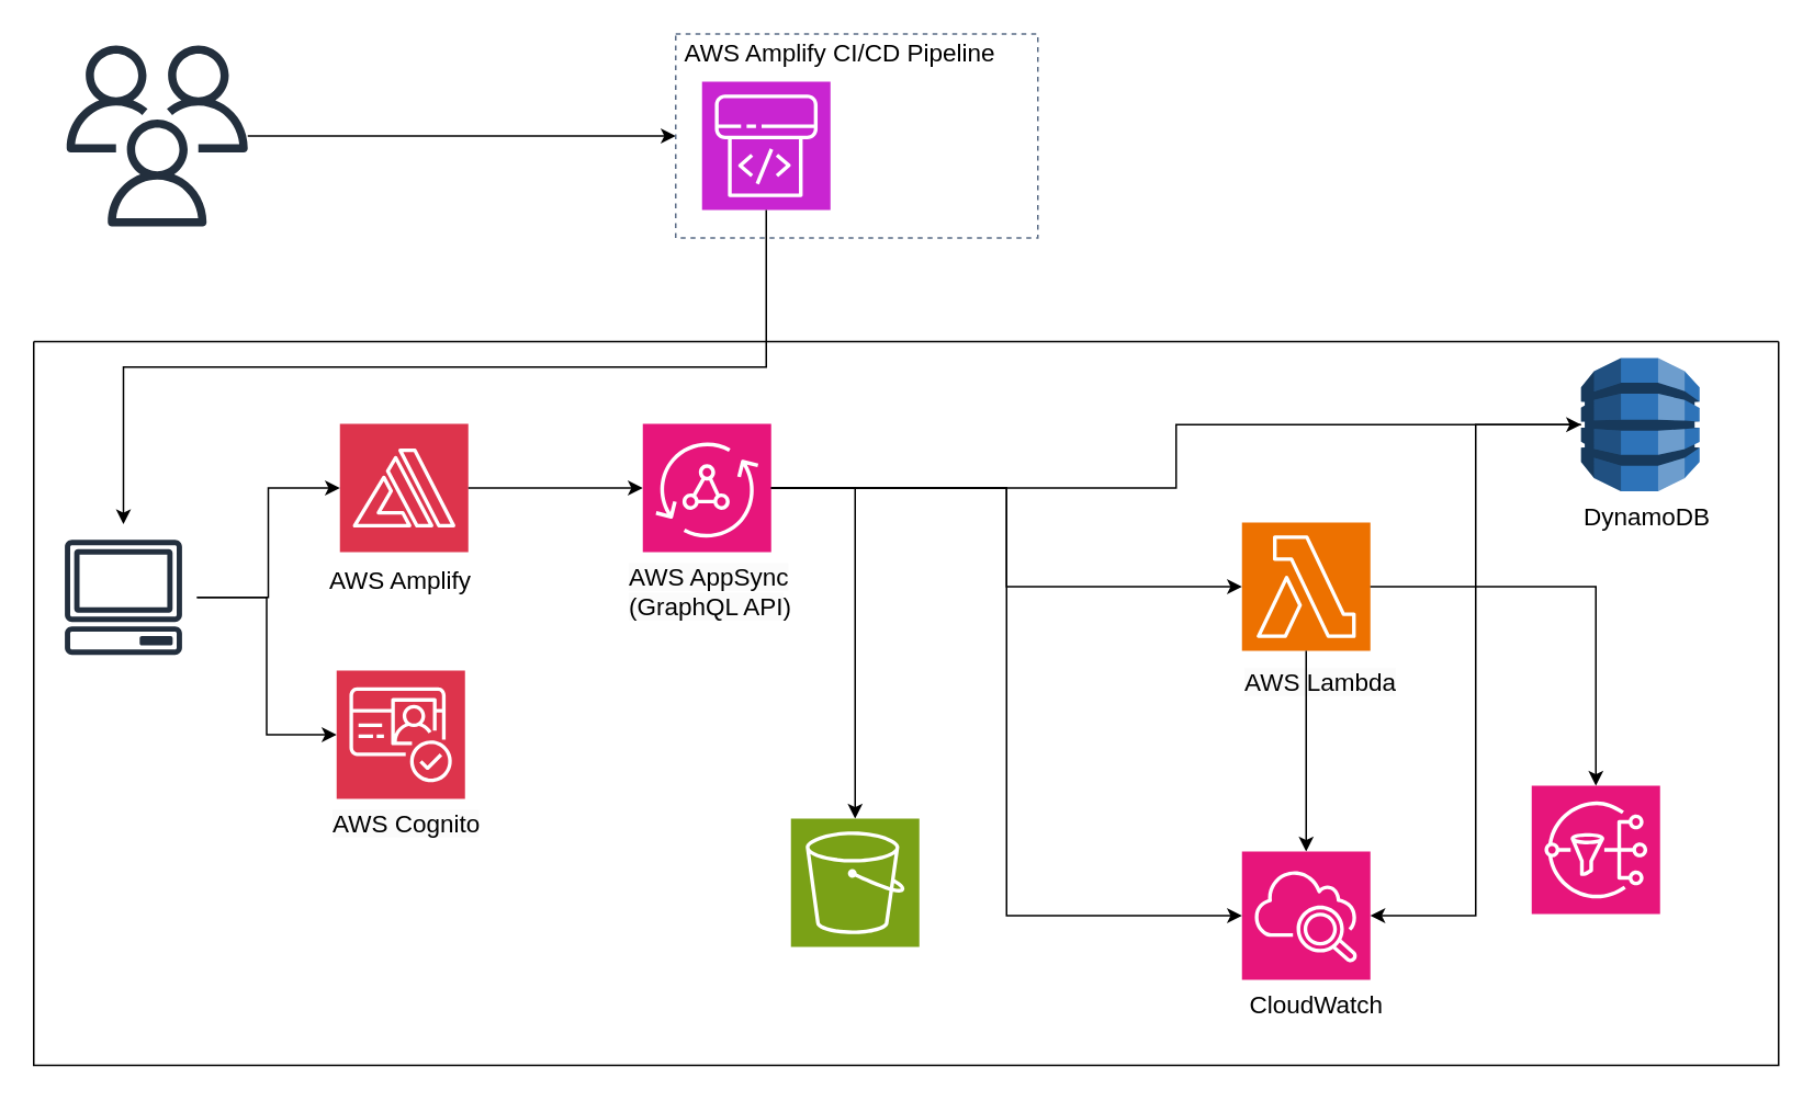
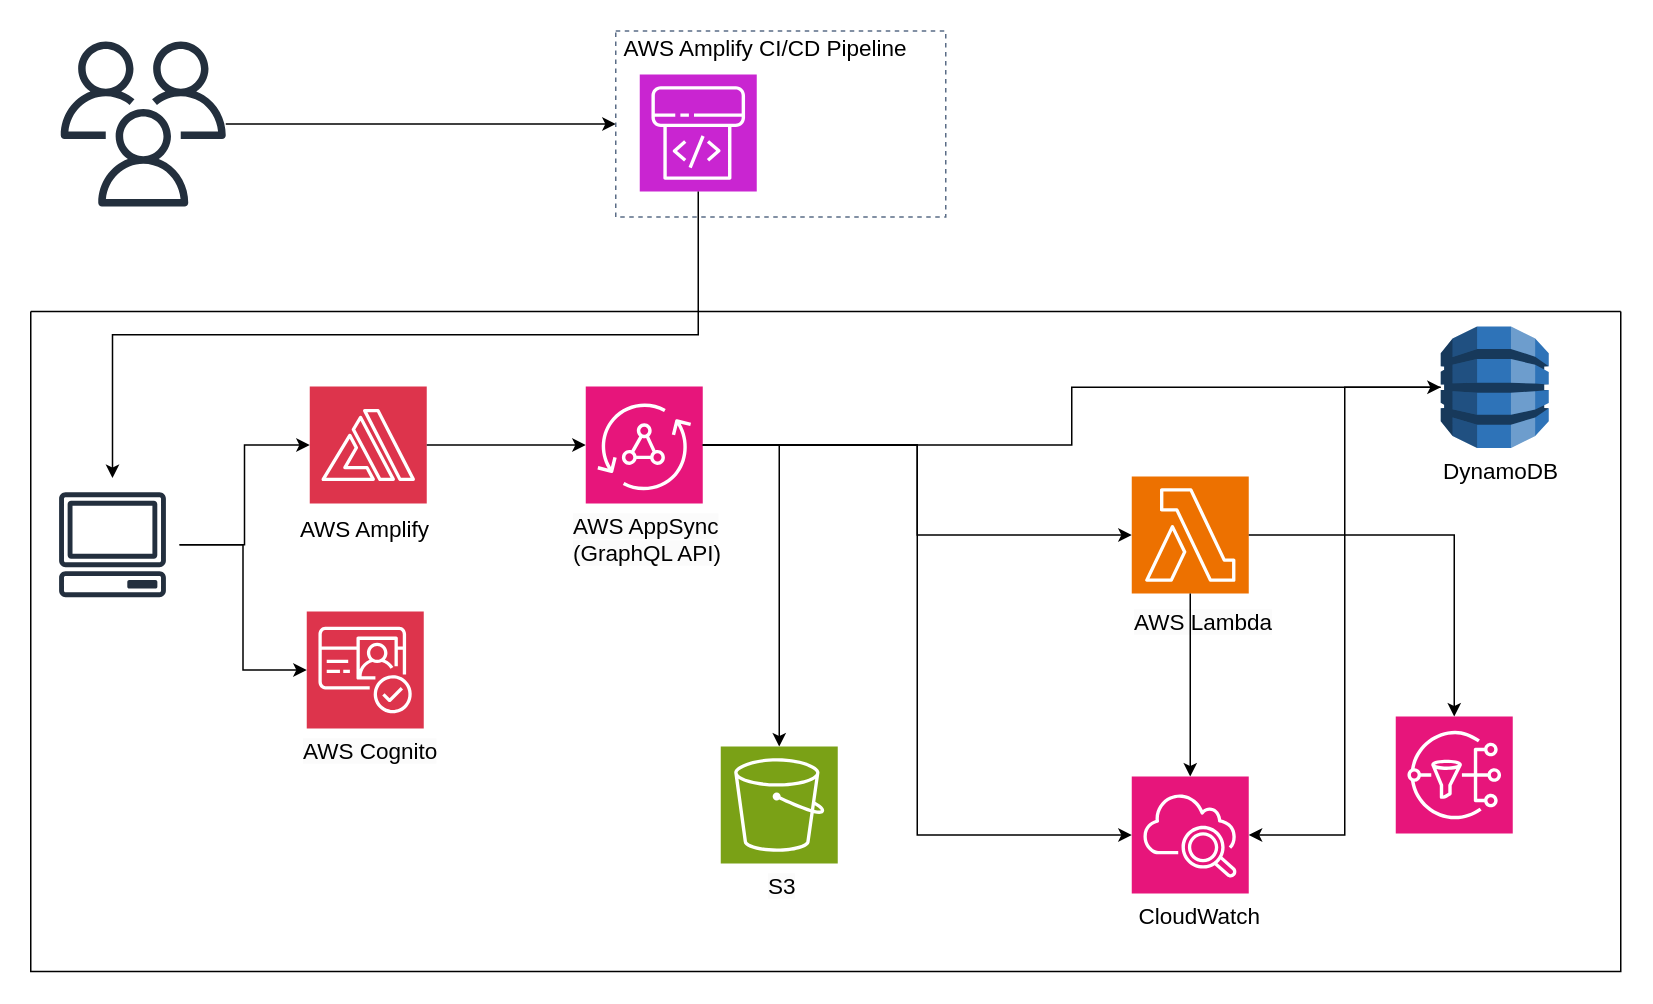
+ <mxCell id="18" value="&lt;span style=&quot;color: rgb(0, 0, 0); font-family: Helvetica; font-size: 15px; font-style: normal; font-variant-ligatures: normal; font-variant-caps: normal; font-weight: 400; letter-spacing: normal; orphans: 2; text-align: center; text-indent: 0px; text-transform: none; widows: 2; word-spacing: 0px; -webkit-text-stroke-width: 0px; white-space: normal; background-color: rgb(251, 251, 251); text-decoration-thickness: initial; text-decoration-style: initial; text-decoration-color: initial; display: inline !important; float: none;&quot;&gt;S3&lt;/span&gt;" style="text;whiteSpace=wrap;html=1;" vertex="1" parent="16"><mxGeometry x="30" y="78" width="110" height="40" as="geometry" /></mxCell>
